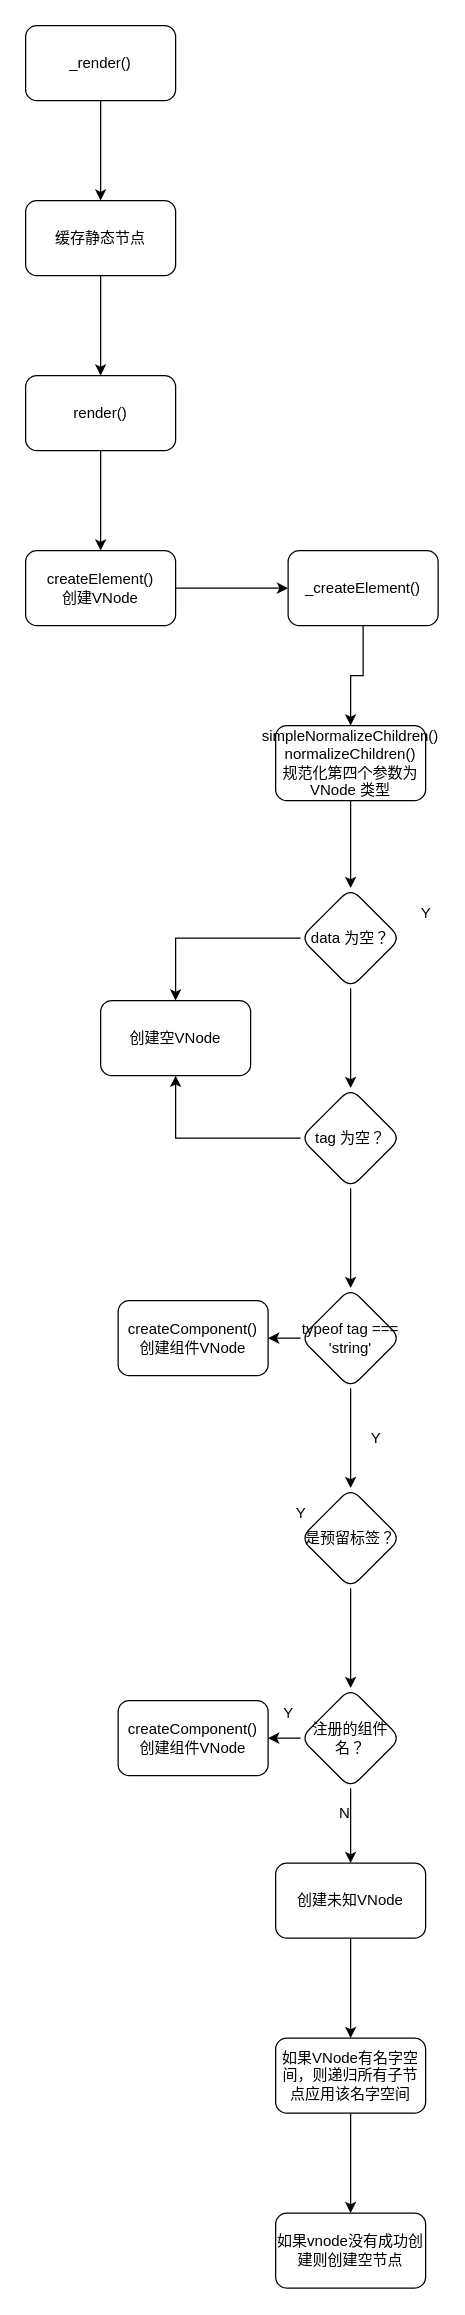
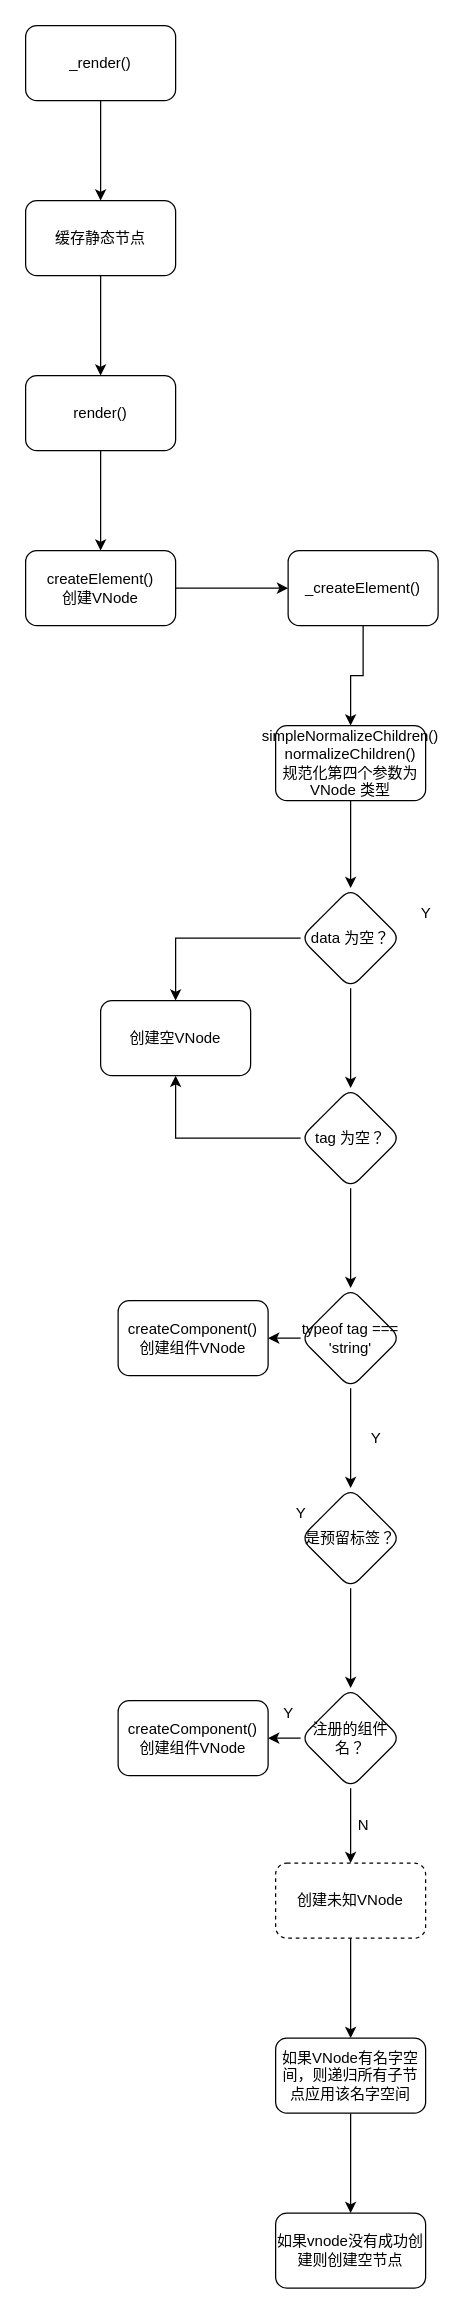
- <mxCell id="35" value="N" style="text;html=1;align=center;verticalAlign=middle;resizable=0;points=[];autosize=1;strokeColor=none;" vertex="1" parent="1"><mxGeometry x="265" y="1440" width="20" height="20" as="geometry" /></mxCell>
+ <mxCell id="35" value="N" style="text;html=1;align=center;verticalAlign=middle;resizable=0;points=[];autosize=1;strokeColor=none;" vertex="1" parent="1"><mxGeometry x="280" y="1450" width="20" height="20" as="geometry" /></mxCell>
- <mxCell id="34" value="创建未知VNode" style="whiteSpace=wrap;html=1;rounded=1;" vertex="1" parent="1"><mxGeometry x="220" y="1490" width="120" height="60" as="geometry" /></mxCell>
+ <mxCell id="34" value="创建未知VNode" style="whiteSpace=wrap;html=1;rounded=1;dashed=1;" vertex="1" parent="1"><mxGeometry x="220" y="1490" width="120" height="60" as="geometry" /></mxCell>
